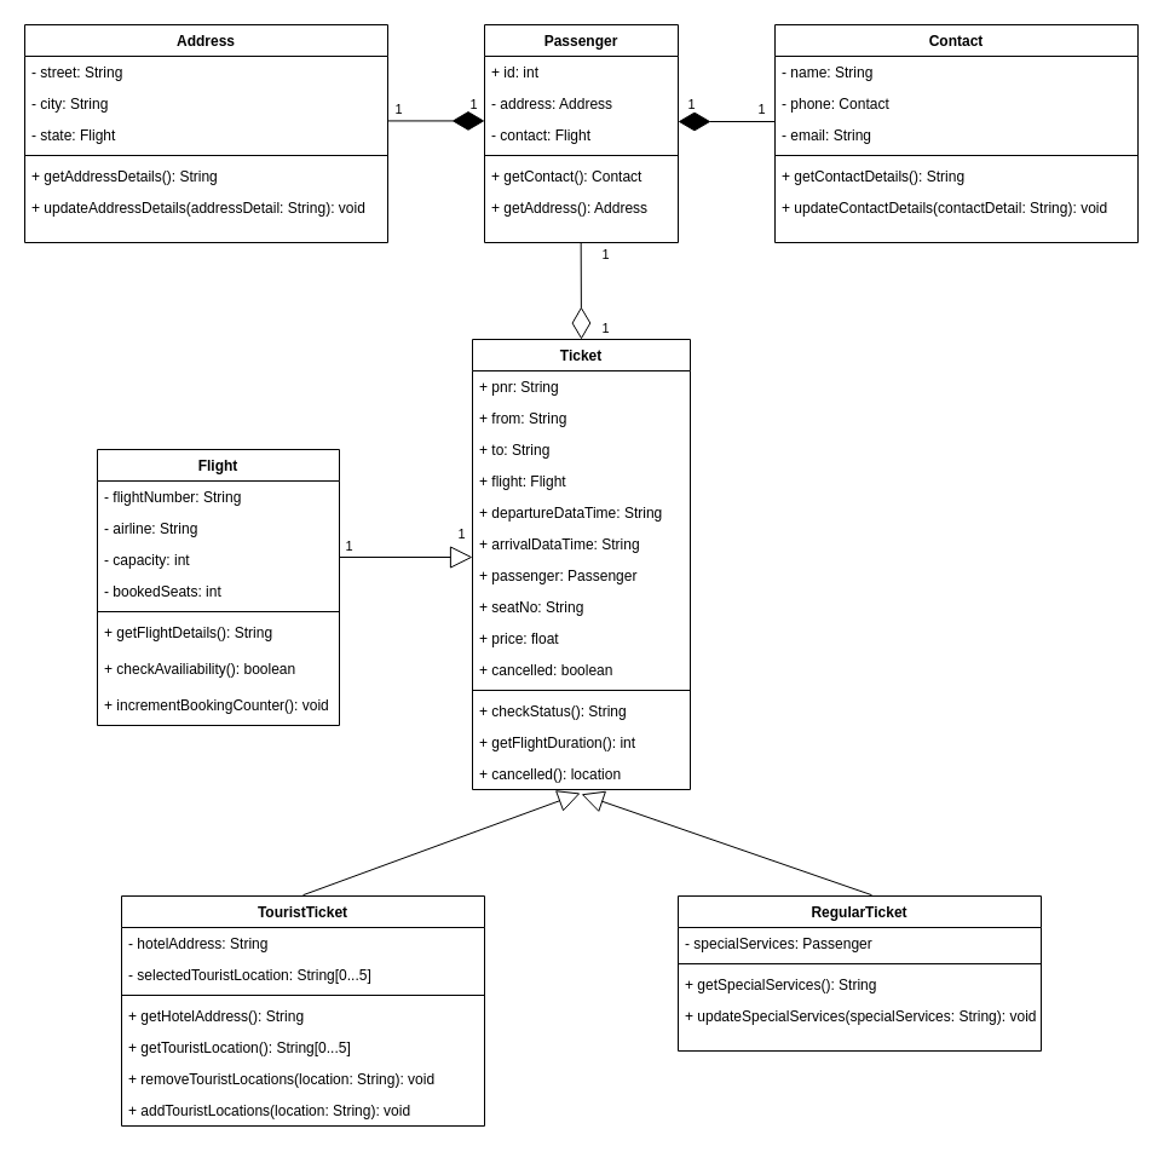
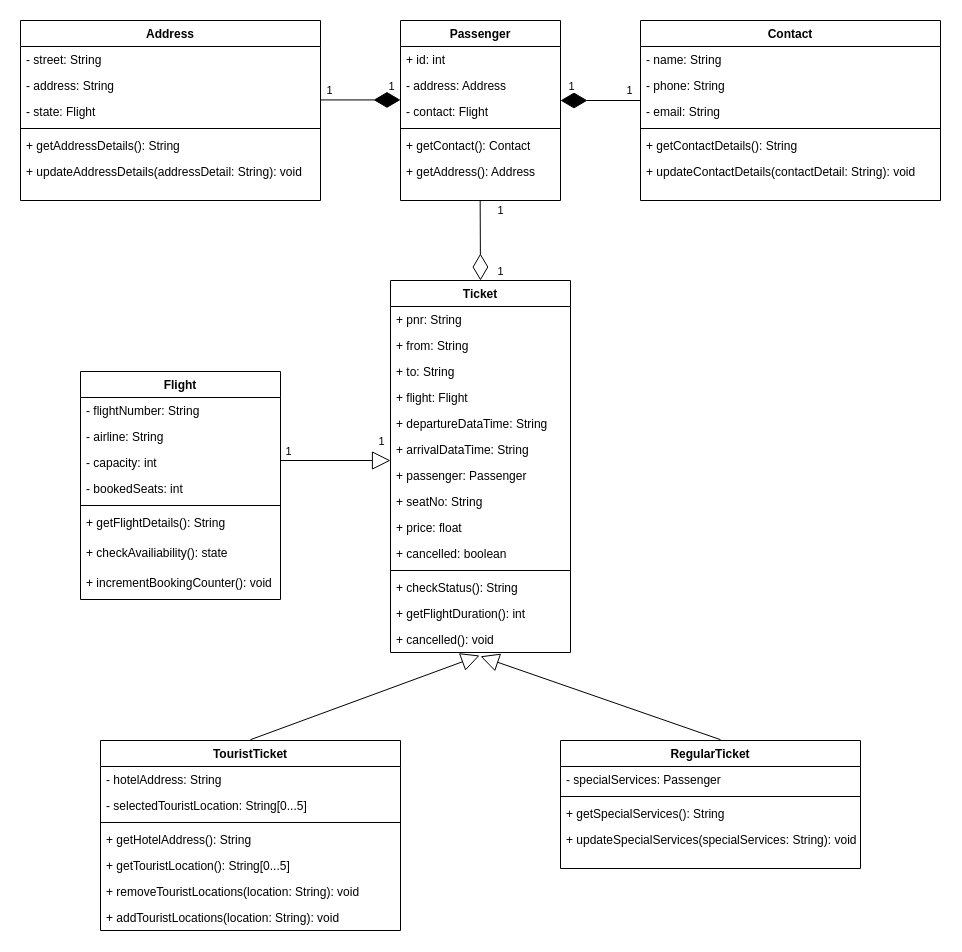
- <mxCell id="4" value="- city: String" style="text;strokeColor=none;fillColor=none;align=left;verticalAlign=top;spacingLeft=4;spacingRight=4;overflow=hidden;rotatable=0;points=[[0,0.5],[1,0.5]];portConstraint=eastwest;" parent="2" vertex="1"><mxGeometry y="52" width="300" height="26" as="geometry" /></mxCell>
+ <mxCell id="4" value="- address: String" style="text;strokeColor=none;fillColor=none;align=left;verticalAlign=top;spacingLeft=4;spacingRight=4;overflow=hidden;rotatable=0;points=[[0,0.5],[1,0.5]];portConstraint=eastwest;" parent="2" vertex="1"><mxGeometry y="52" width="300" height="26" as="geometry" /></mxCell>
- <mxCell id="18" value="- phone: Contact" style="text;strokeColor=none;fillColor=none;align=left;verticalAlign=top;spacingLeft=4;spacingRight=4;overflow=hidden;rotatable=0;points=[[0,0.5],[1,0.5]];portConstraint=eastwest;" parent="16" vertex="1"><mxGeometry y="52" width="300" height="26" as="geometry" /></mxCell>
+ <mxCell id="18" value="- phone: String" style="text;strokeColor=none;fillColor=none;align=left;verticalAlign=top;spacingLeft=4;spacingRight=4;overflow=hidden;rotatable=0;points=[[0,0.5],[1,0.5]];portConstraint=eastwest;" parent="16" vertex="1"><mxGeometry y="52" width="300" height="26" as="geometry" /></mxCell>
- <mxCell id="69" value="+ checkAvailiability(): boolean" style="text;strokeColor=none;fillColor=none;align=left;verticalAlign=top;spacingLeft=4;spacingRight=4;overflow=hidden;rotatable=0;points=[[0,0.5],[1,0.5]];portConstraint=eastwest;" parent="62" vertex="1"><mxGeometry y="168" width="200" height="30" as="geometry" /></mxCell>
+ <mxCell id="69" value="+ checkAvailiability(): state" style="text;strokeColor=none;fillColor=none;align=left;verticalAlign=top;spacingLeft=4;spacingRight=4;overflow=hidden;rotatable=0;points=[[0,0.5],[1,0.5]];portConstraint=eastwest;" parent="62" vertex="1"><mxGeometry y="168" width="200" height="30" as="geometry" /></mxCell>
- <mxCell id="43" value="+ cancelled(): location" style="text;strokeColor=none;fillColor=none;align=left;verticalAlign=top;spacingLeft=4;spacingRight=4;overflow=hidden;rotatable=0;points=[[0,0.5],[1,0.5]];portConstraint=eastwest;" parent="29" vertex="1"><mxGeometry y="346" width="180" height="26" as="geometry" /></mxCell>
+ <mxCell id="43" value="+ cancelled(): void" style="text;strokeColor=none;fillColor=none;align=left;verticalAlign=top;spacingLeft=4;spacingRight=4;overflow=hidden;rotatable=0;points=[[0,0.5],[1,0.5]];portConstraint=eastwest;" parent="29" vertex="1"><mxGeometry y="346" width="180" height="26" as="geometry" /></mxCell>
